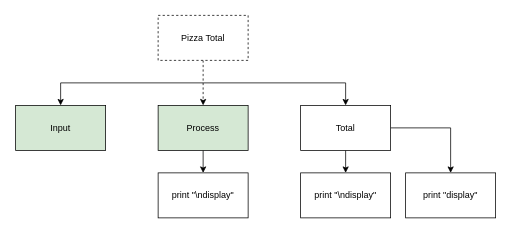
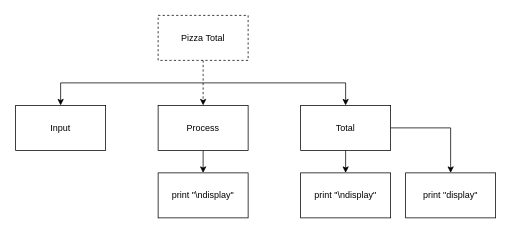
- <mxCell id="6" value="Input" style="rounded=0;whiteSpace=wrap;html=1;fillColor=#d5e8d4;" vertex="1" parent="1"><mxGeometry x="20" y="140" width="120" height="60" as="geometry" /></mxCell>
+ <mxCell id="6" value="Input" style="rounded=0;whiteSpace=wrap;html=1;" vertex="1" parent="1"><mxGeometry x="20" y="140" width="120" height="60" as="geometry" /></mxCell>
- <mxCell id="8" value="Process" style="rounded=0;whiteSpace=wrap;html=1;fillColor=#d5e8d4;" vertex="1" parent="1"><mxGeometry x="210" y="140" width="120" height="60" as="geometry" /></mxCell>
+ <mxCell id="8" value="Process" style="rounded=0;whiteSpace=wrap;html=1;" vertex="1" parent="1"><mxGeometry x="210" y="140" width="120" height="60" as="geometry" /></mxCell>
